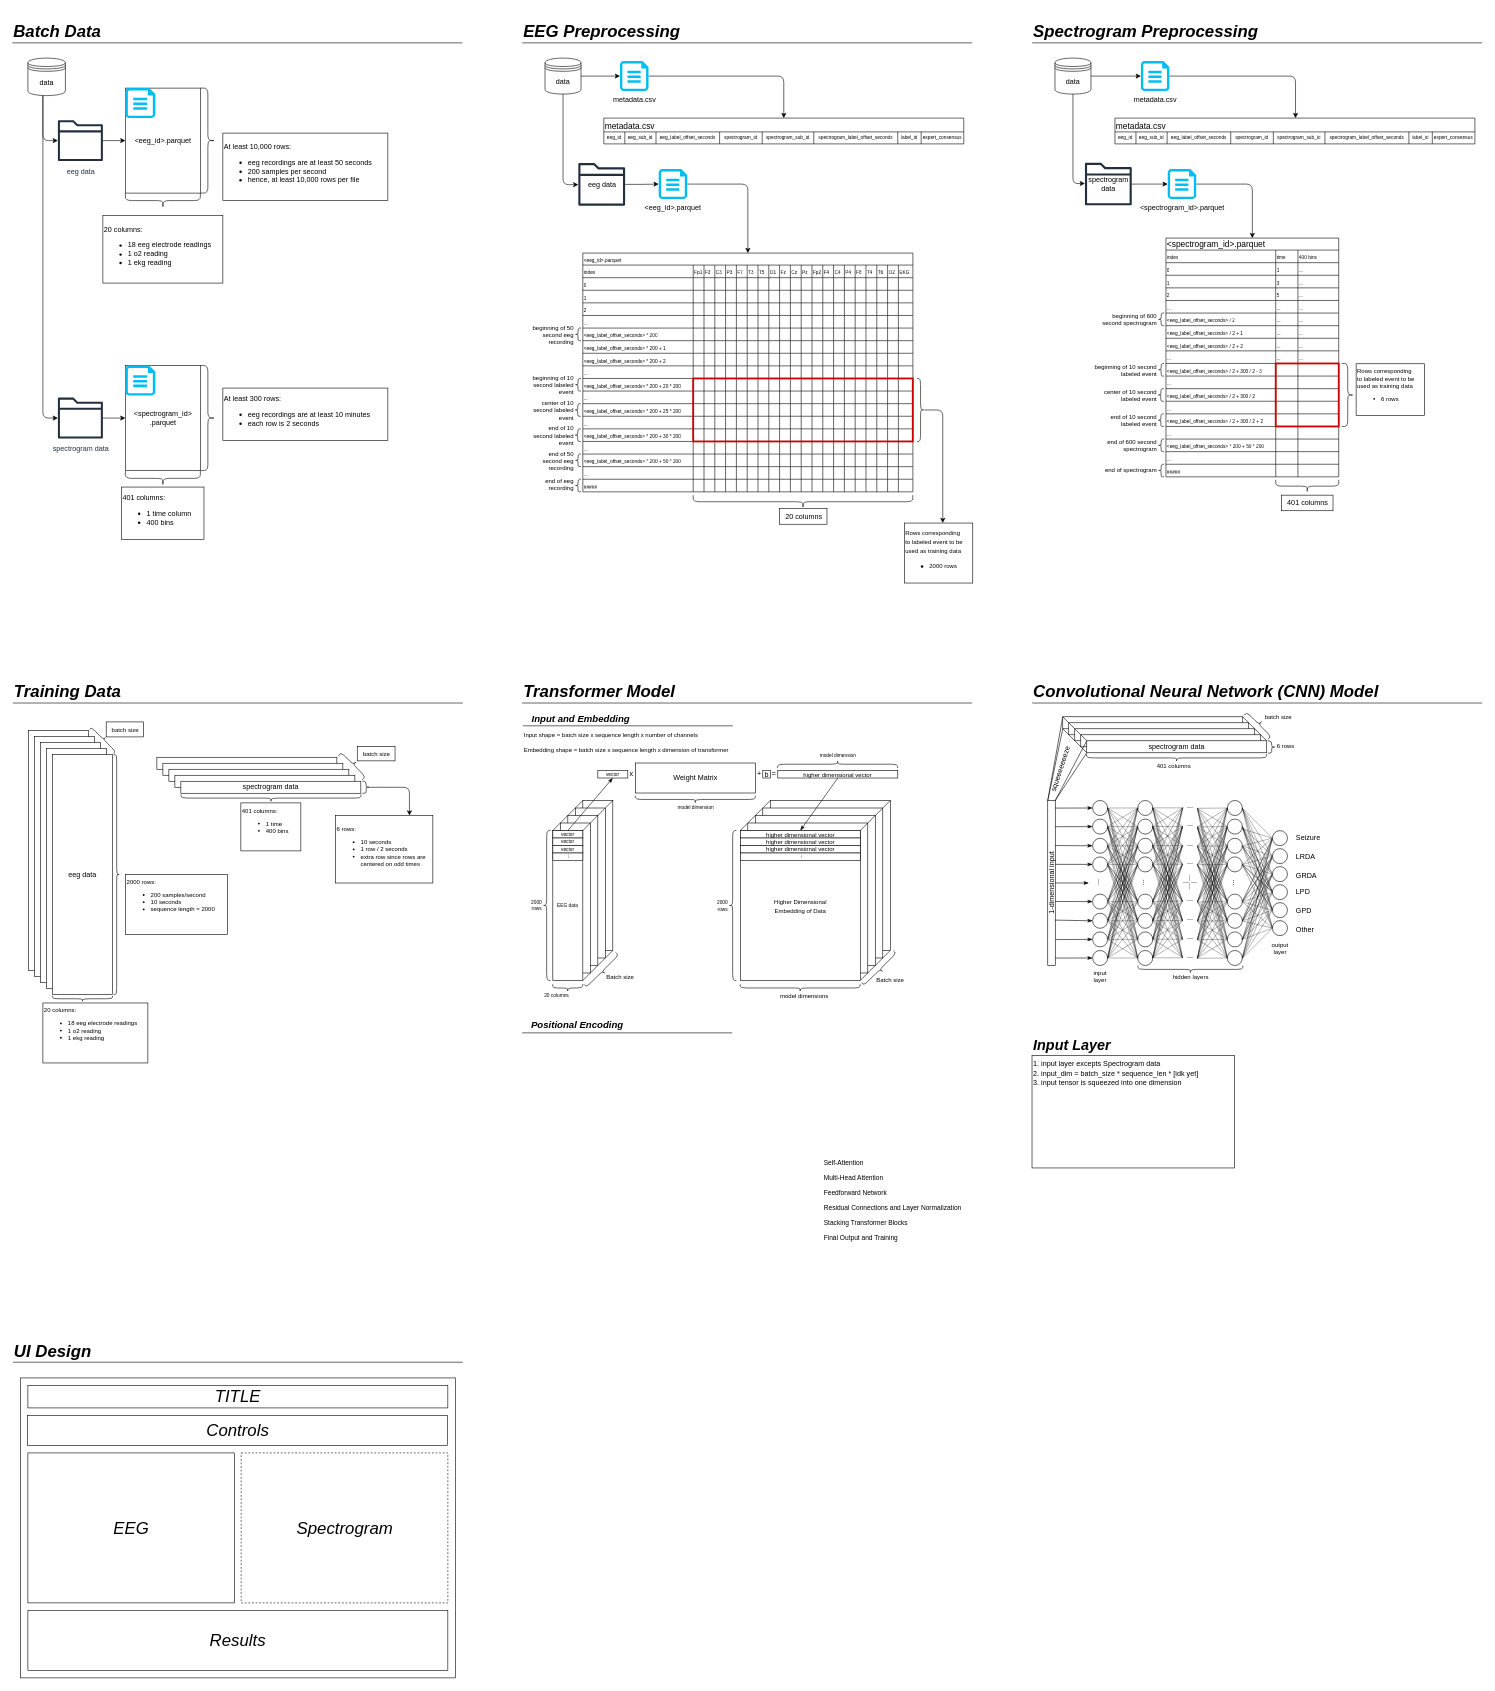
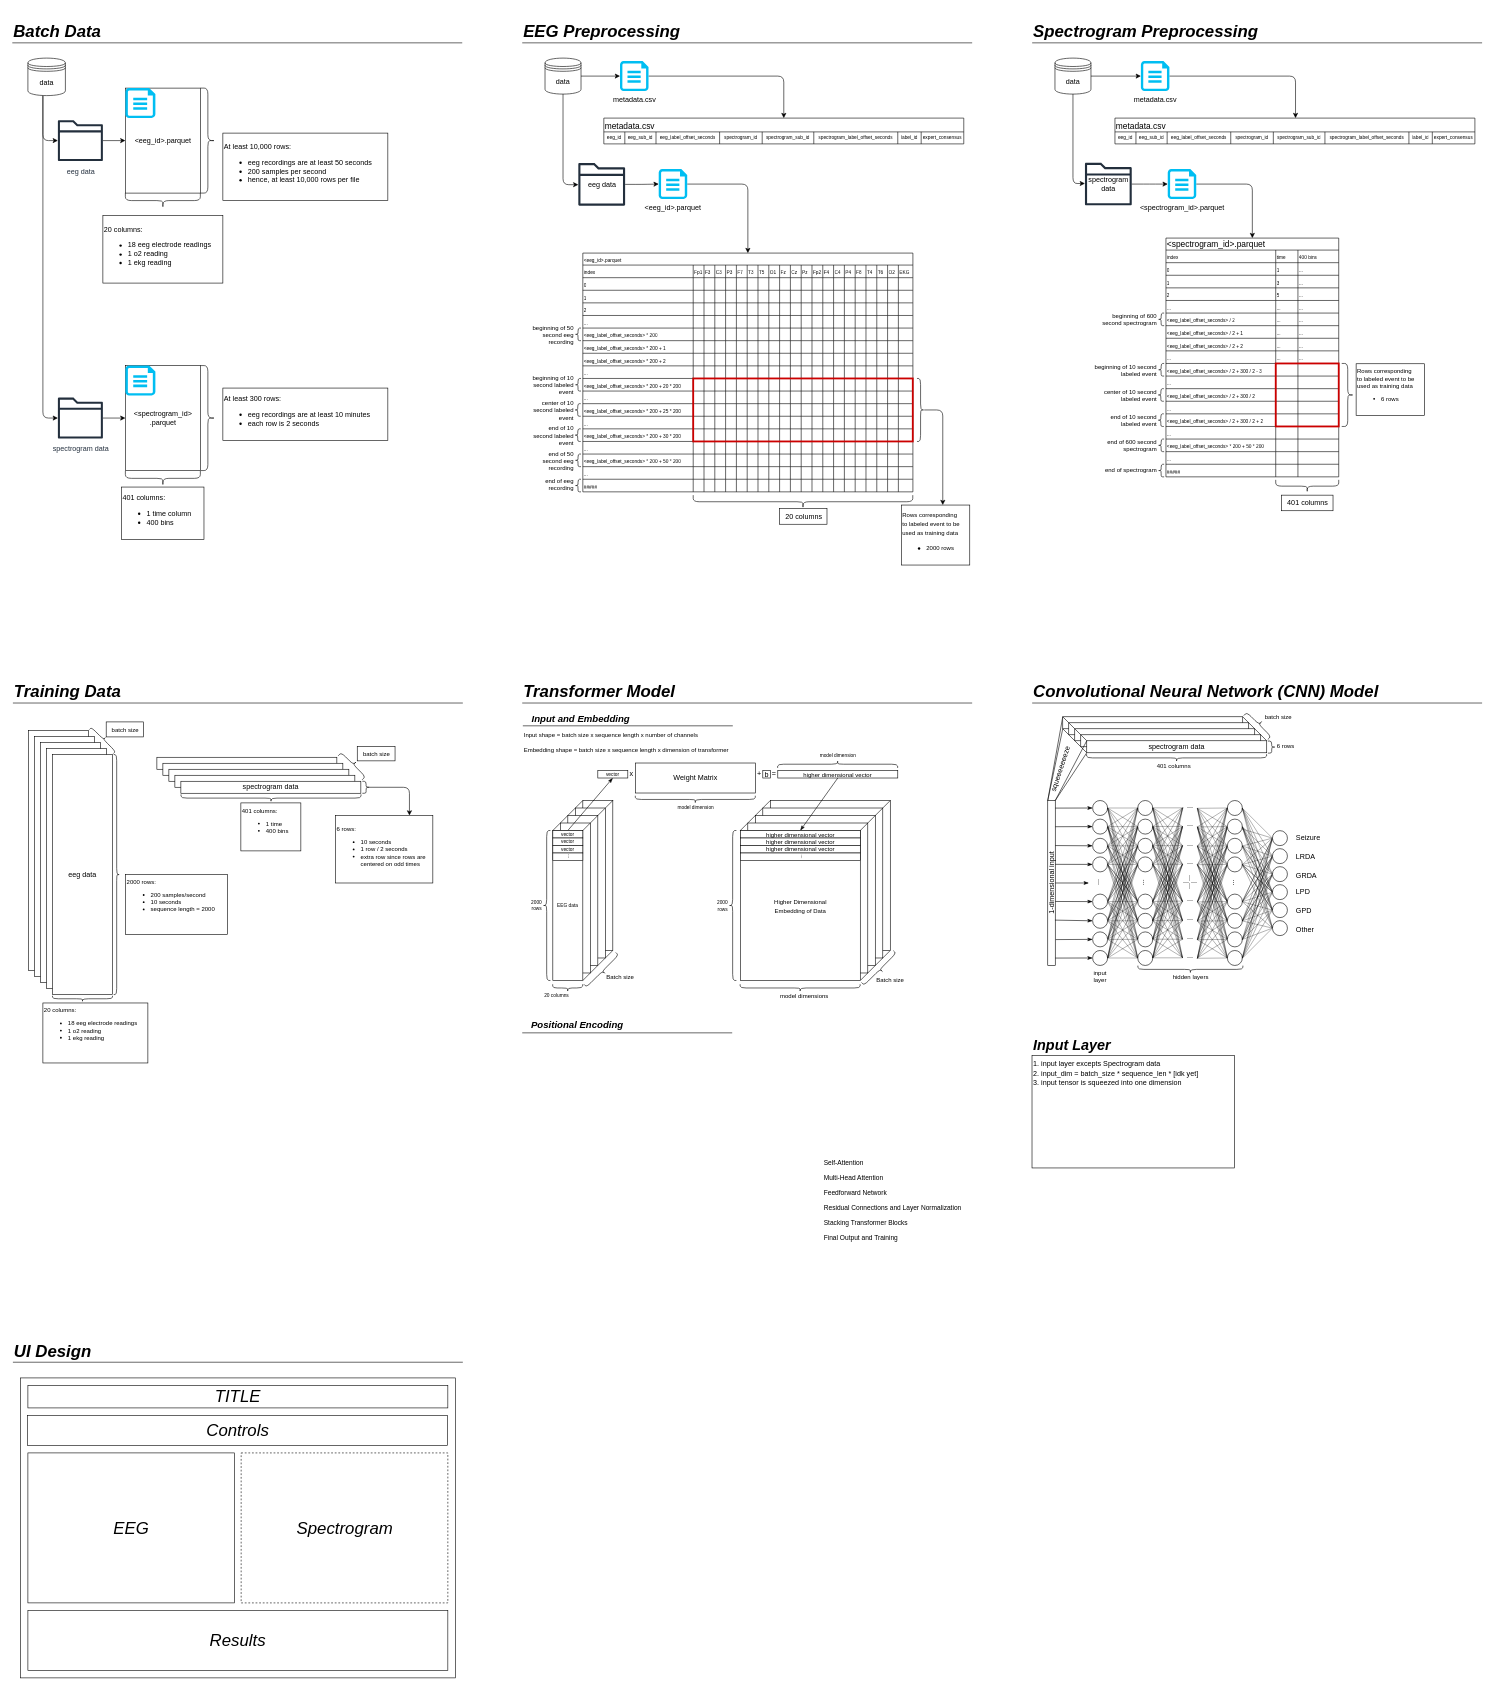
- <mxCell id="443" value="&lt;font style=&quot;font-size: 10px;&quot;&gt;Rows corresponding&lt;/font&gt;&lt;div&gt;&lt;font style=&quot;font-size: 10px;&quot;&gt;to labeled event to be&lt;/font&gt;&lt;/div&gt;&lt;div&gt;&lt;font style=&quot;font-size: 10px;&quot;&gt;used as training data&lt;/font&gt;&lt;/div&gt;&lt;div&gt;&lt;ul&gt;&lt;li&gt;&lt;font style=&quot;font-size: 10px;&quot;&gt;2000 rows&lt;/font&gt;&lt;/li&gt;&lt;/ul&gt;&lt;/div&gt;" style="text;html=1;align=left;verticalAlign=middle;resizable=0;points=[];autosize=1;strokeColor=default;fillColor=none;" parent="1" vertex="1"><mxGeometry x="1507" y="871" width="114" height="100" as="geometry" /></mxCell>
+ <mxCell id="443" value="&lt;font style=&quot;font-size: 10px;&quot;&gt;Rows corresponding&lt;/font&gt;&lt;div&gt;&lt;font style=&quot;font-size: 10px;&quot;&gt;to labeled event to be&lt;/font&gt;&lt;/div&gt;&lt;div&gt;&lt;font style=&quot;font-size: 10px;&quot;&gt;used as training data&lt;/font&gt;&lt;/div&gt;&lt;div&gt;&lt;ul&gt;&lt;li&gt;&lt;font style=&quot;font-size: 10px;&quot;&gt;2000 rows&lt;/font&gt;&lt;/li&gt;&lt;/ul&gt;&lt;/div&gt;" style="text;html=1;align=left;verticalAlign=middle;resizable=0;points=[];autosize=1;strokeColor=default;fillColor=none;" parent="1" vertex="1"><mxGeometry x="1502" y="841" width="114" height="100" as="geometry" /></mxCell>
- <mxCell id="773" value="output&lt;div&gt;&lt;span style=&quot;background-color: transparent;&quot;&gt;layer&lt;/span&gt;&lt;/div&gt;" style="text;html=1;align=center;verticalAlign=top;resizable=0;points=[];autosize=1;strokeColor=none;fillColor=none;fontSize=10;" parent="677" vertex="1"><mxGeometry x="299.75" y="232.25" width="50" height="37.5" as="geometry" /></mxCell>
